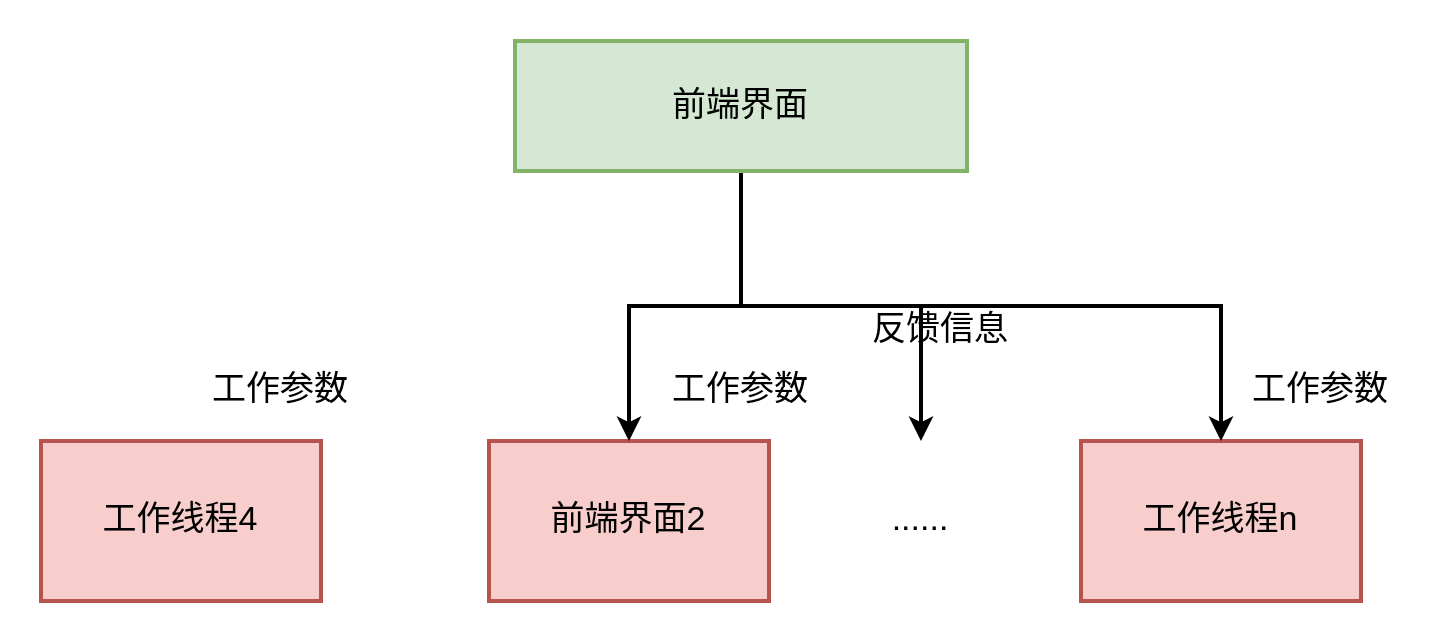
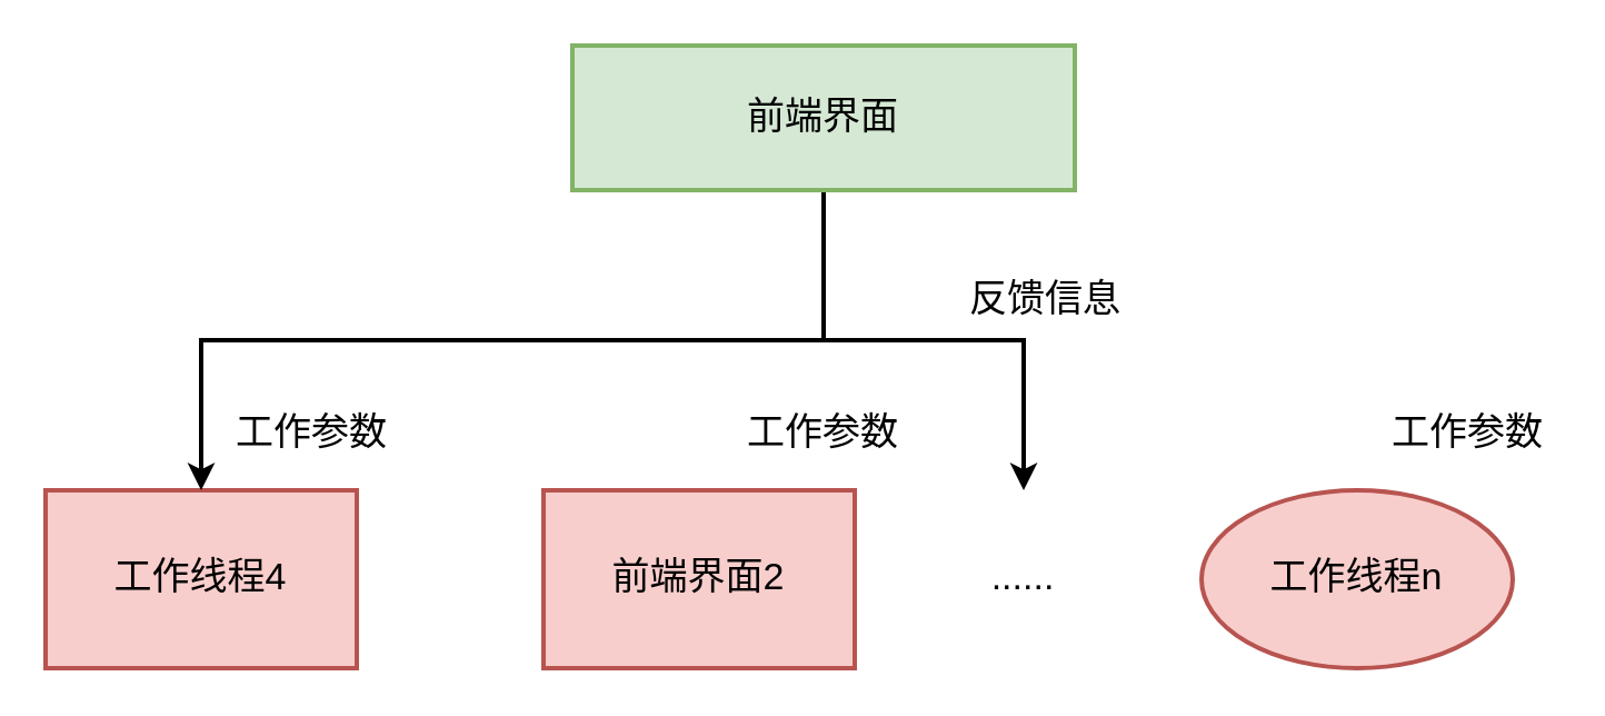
+ <mxCell id="5" style="edgeStyle=orthogonalEdgeStyle;rounded=0;orthogonalLoop=1;jettySize=auto;html=1;exitX=0.5;exitY=1;exitDx=0;exitDy=0;entryX=0.5;entryY=0;entryDx=0;entryDy=0;strokeWidth=2;fontSize=17;" edge="1" parent="1" source="9" target="2"><mxGeometry relative="1" as="geometry" /></mxCell>
- <mxCell id="8" style="edgeStyle=orthogonalEdgeStyle;rounded=0;orthogonalLoop=1;jettySize=auto;html=1;exitX=0.5;exitY=1;exitDx=0;exitDy=0;strokeWidth=2;fontSize=17;" edge="1" parent="1" source="9" target="4"><mxGeometry relative="1" as="geometry" /></mxCell>
- <mxCell id="14" value="反馈信息" style="text;html=1;strokeColor=none;fillColor=none;align=center;verticalAlign=middle;whiteSpace=wrap;rounded=0;strokeWidth=2;fontSize=17;" vertex="1" parent="1"><mxGeometry x="430" y="150" width="80" height="30" as="geometry" /></mxCell>
+ <mxCell id="14" value="反馈信息" style="text;html=1;strokeColor=none;fillColor=none;align=center;verticalAlign=middle;whiteSpace=wrap;rounded=0;strokeWidth=2;fontSize=17;" vertex="1" parent="1"><mxGeometry x="430" y="120" width="80" height="30" as="geometry" /></mxCell>
- <mxCell id="6" style="edgeStyle=orthogonalEdgeStyle;rounded=0;orthogonalLoop=1;jettySize=auto;html=1;exitX=0.5;exitY=1;exitDx=0;exitDy=0;strokeWidth=2;fontSize=17;" edge="1" parent="1" source="9" target="3"><mxGeometry relative="1" as="geometry" /></mxCell>
- <mxCell id="4" value="工作线程n" style="rounded=0;whiteSpace=wrap;html=1;strokeWidth=2;fontSize=17;fillColor=#f8cecc;strokeColor=#b85450;" vertex="1" parent="1"><mxGeometry x="540" y="220" width="140" height="80" as="geometry" /></mxCell>
+ <mxCell id="4" value="工作线程n" style="ellipse;whiteSpace=wrap;html=1;strokeWidth=2;fontSize=17;fillColor=#f8cecc;strokeColor=#b85450;" vertex="1" parent="1"><mxGeometry x="540" y="220" width="140" height="80" as="geometry" /></mxCell>
